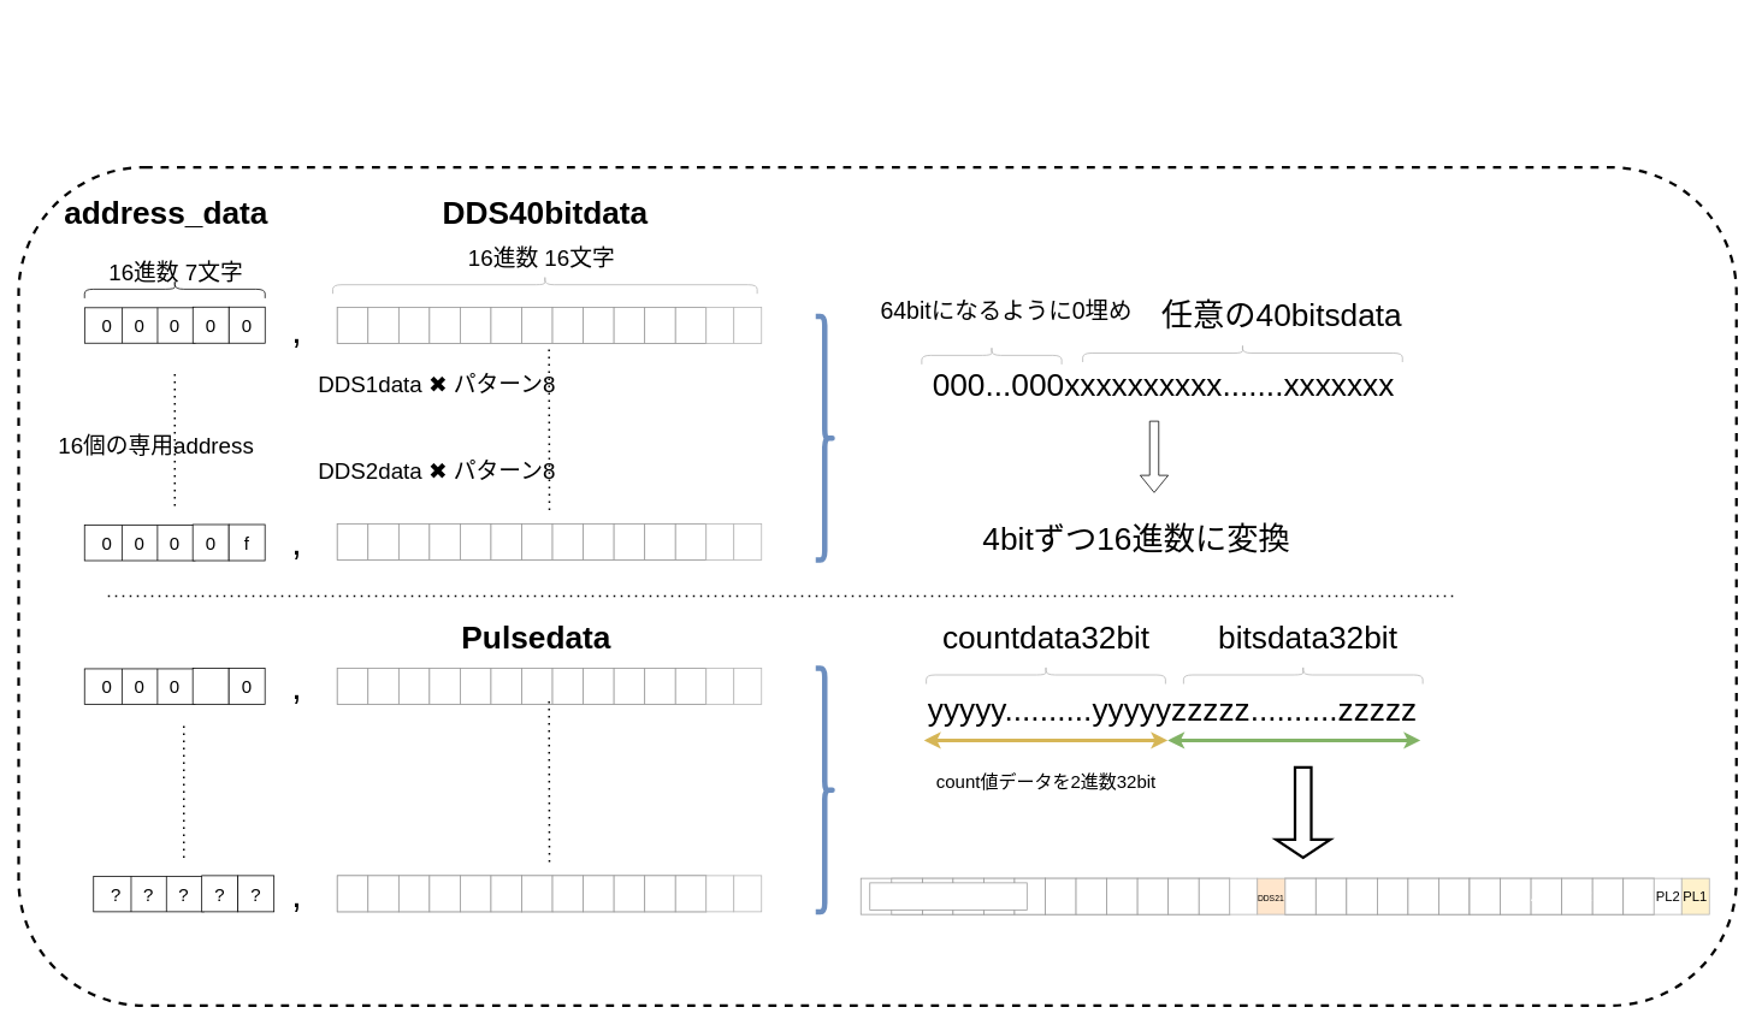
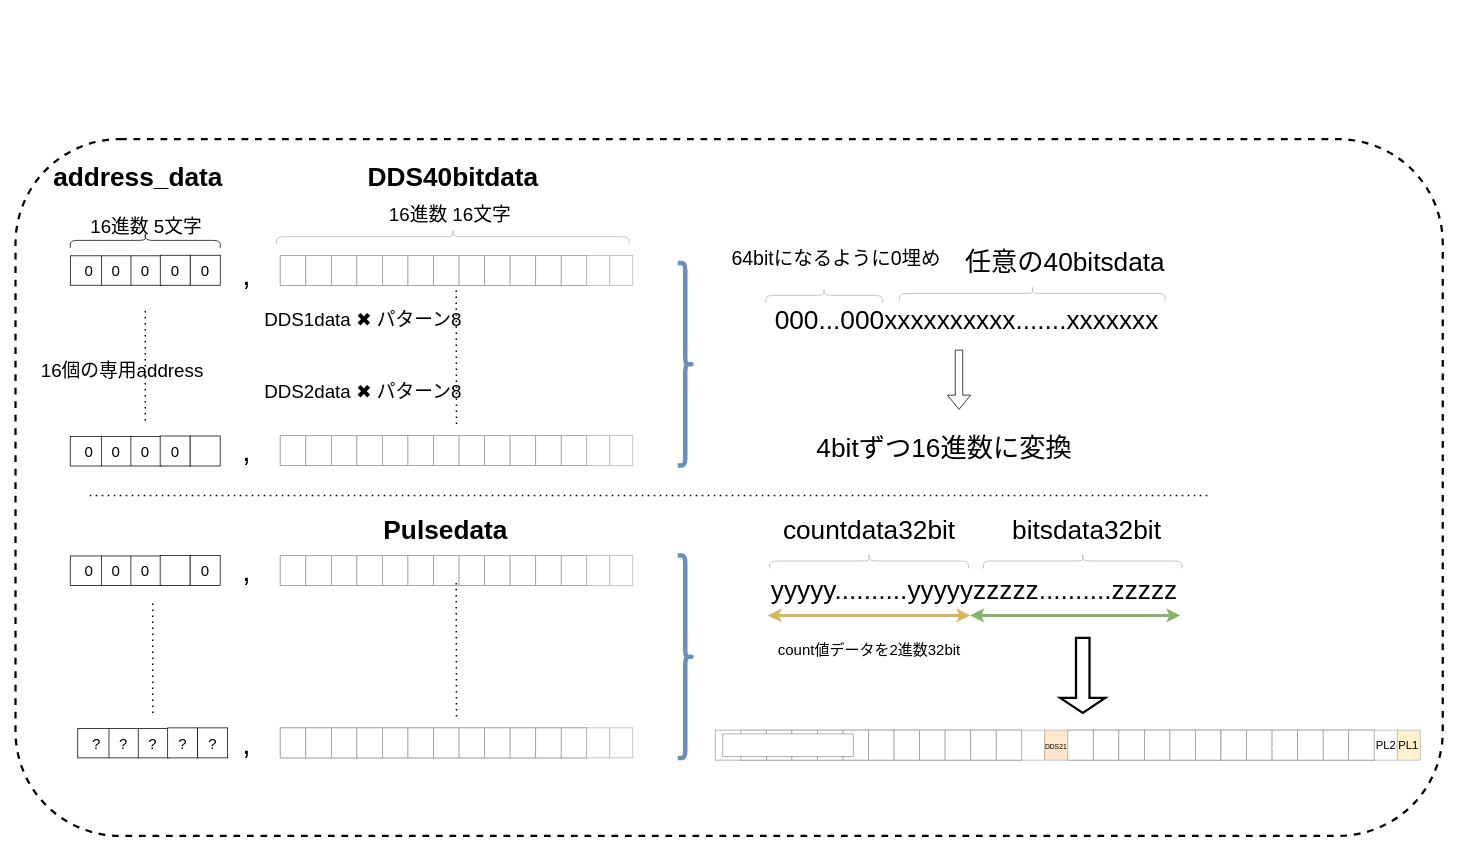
- <mxCell id="36" value="&lt;font style=&quot;font-size: 25px&quot;&gt;16進数 7文字&lt;/font&gt;" style="text;html=1;align=center;verticalAlign=middle;resizable=0;points=[];autosize=1;fontSize=15;" parent="25" vertex="1"><mxGeometry x="21" y="-2" width="159" height="25" as="geometry" /></mxCell>
+ <mxCell id="36" value="&lt;font style=&quot;font-size: 25px&quot;&gt;16進数 5文字&lt;/font&gt;" style="text;html=1;align=center;verticalAlign=middle;resizable=0;points=[];autosize=1;fontSize=15;" parent="25" vertex="1"><mxGeometry x="21" y="-2" width="159" height="25" as="geometry" /></mxCell>
- <mxCell id="47" value="&lt;font style=&quot;font-size: 25px&quot;&gt;16個の専用address&lt;/font&gt;" style="text;html=1;align=center;verticalAlign=middle;resizable=0;points=[];autosize=1;fontSize=20;" parent="1" vertex="1"><mxGeometry x="57" y="478" width="230" height="30" as="geometry" /></mxCell>
+ <mxCell id="47" value="&lt;font style=&quot;font-size: 25px&quot;&gt;16個の専用address&lt;/font&gt;" style="text;html=1;align=center;verticalAlign=middle;resizable=0;points=[];autosize=1;fontSize=20;" parent="1" vertex="1"><mxGeometry x="47" y="478" width="230" height="30" as="geometry" /></mxCell>
- <mxCell id="46" value="&lt;font style=&quot;font-size: 20px&quot;&gt;f&lt;/font&gt;" style="text;html=1;strokeColor=none;fillColor=none;align=center;verticalAlign=middle;whiteSpace=wrap;rounded=0;fontSize=15;" parent="38" vertex="1"><mxGeometry x="164.895" y="10.38" width="30" height="20" as="geometry" /></mxCell>
